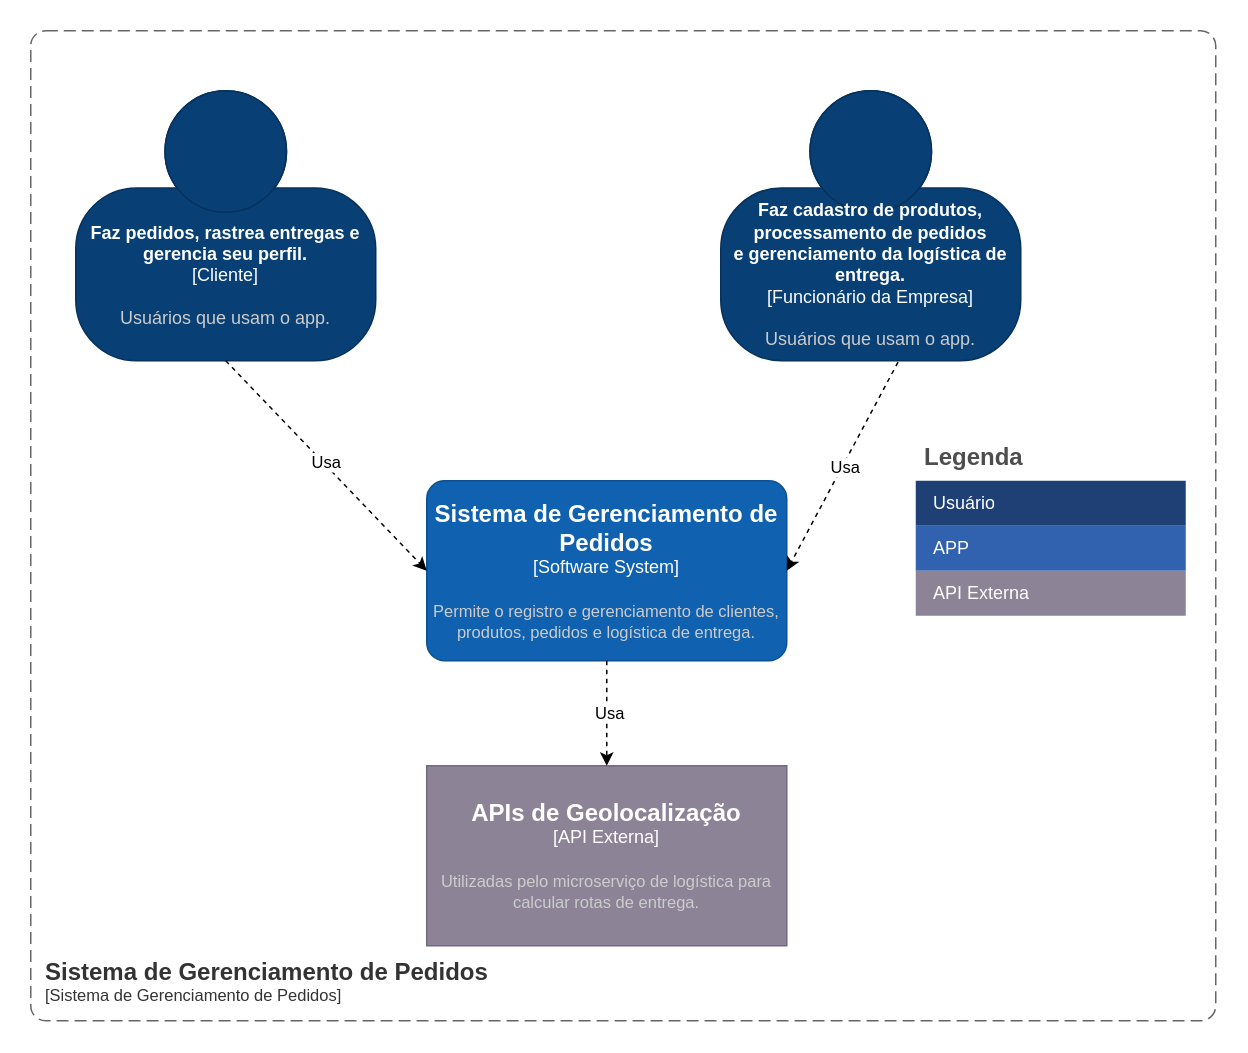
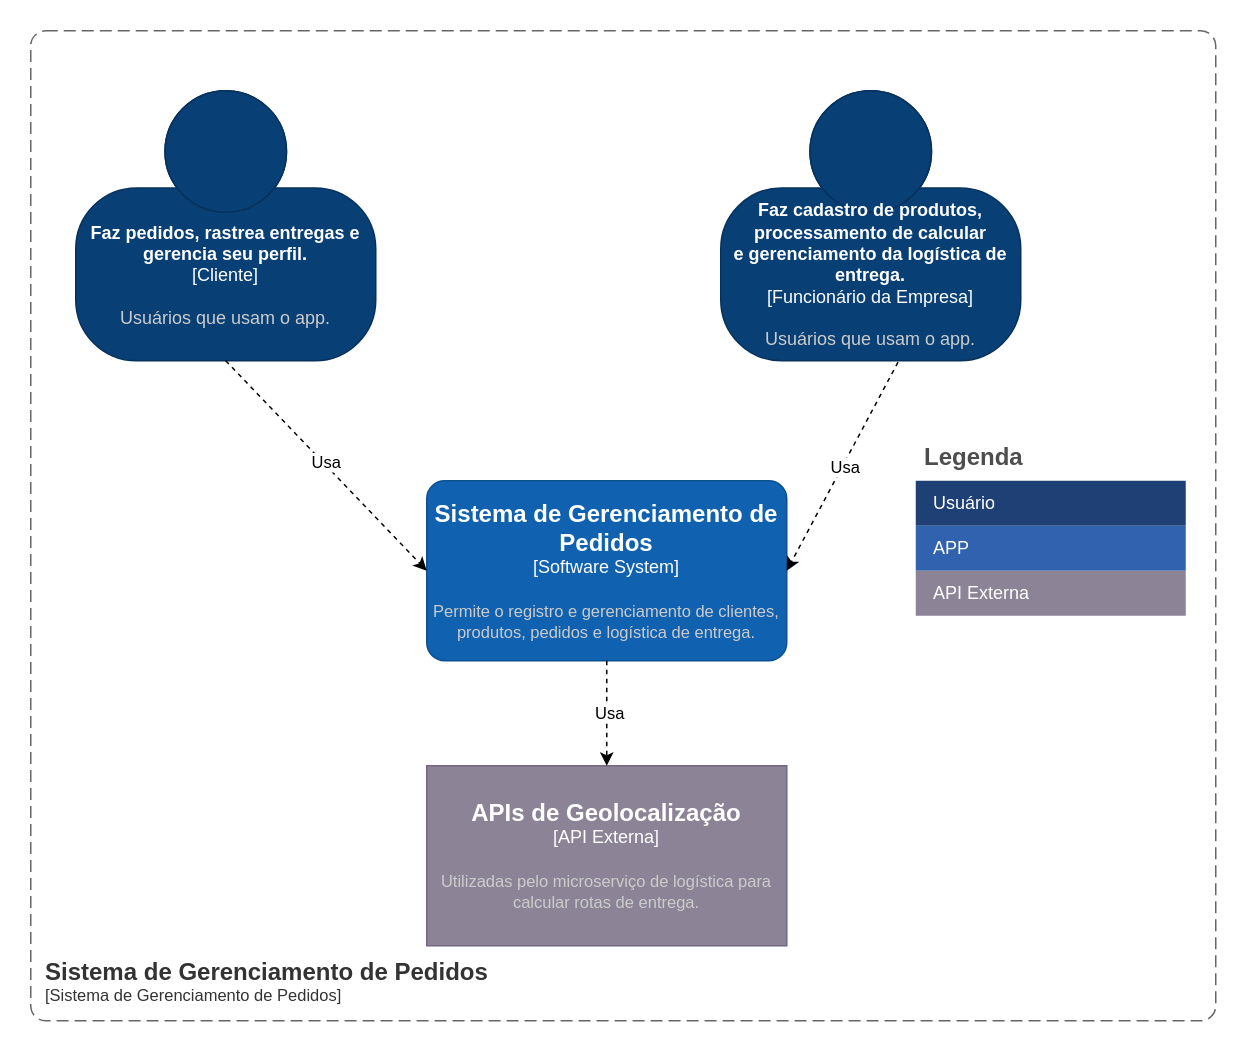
- <mxCell id="3" value="&lt;font style=&quot;font-size: 12px;&quot;&gt;&lt;b style=&quot;font-size: 12px;&quot;&gt;Faz cadastro de produtos, &#10;processamento de pedidos &#10;e gerenciamento da logística de entrega.&lt;/b&gt;&lt;/font&gt;&lt;div style=&quot;font-size: 12px;&quot;&gt;[Funcionário da Empresa]&lt;/div&gt;&lt;br style=&quot;font-size: 12px;&quot;&gt;&lt;div style=&quot;font-size: 12px;&quot;&gt;&lt;font style=&quot;font-size: 12px;&quot;&gt;&lt;font color=&quot;#cccccc&quot; style=&quot;font-size: 12px;&quot;&gt;Usuários que usam o app.&lt;/font&gt;&lt;/font&gt;&lt;/div&gt;" style="html=1;fontSize=12;dashed=0;whiteSpace=wrap;fillColor=#083F75;strokeColor=#06315C;fontColor=#ffffff;shape=mxgraph.c4.person2;align=center;metaEdit=1;points=[[0.5,0,0],[1,0.5,0],[1,0.75,0],[0.75,1,0],[0.5,1,0],[0.25,1,0],[0,0.75,0],[0,0.5,0]];resizable=0;" vertex="1" parent="1"><mxGeometry x="480" y="60" width="200" height="180" as="geometry" /></mxCell>
+ <mxCell id="3" value="&lt;font style=&quot;font-size: 12px;&quot;&gt;&lt;b style=&quot;font-size: 12px;&quot;&gt;Faz cadastro de produtos, &#10;processamento de calcular &#10;e gerenciamento da logística de entrega.&lt;/b&gt;&lt;/font&gt;&lt;div style=&quot;font-size: 12px;&quot;&gt;[Funcionário da Empresa]&lt;/div&gt;&lt;br style=&quot;font-size: 12px;&quot;&gt;&lt;div style=&quot;font-size: 12px;&quot;&gt;&lt;font style=&quot;font-size: 12px;&quot;&gt;&lt;font color=&quot;#cccccc&quot; style=&quot;font-size: 12px;&quot;&gt;Usuários que usam o app.&lt;/font&gt;&lt;/font&gt;&lt;/div&gt;" style="html=1;fontSize=12;dashed=0;whiteSpace=wrap;fillColor=#083F75;strokeColor=#06315C;fontColor=#ffffff;shape=mxgraph.c4.person2;align=center;metaEdit=1;points=[[0.5,0,0],[1,0.5,0],[1,0.75,0],[0.75,1,0],[0.5,1,0],[0.25,1,0],[0,0.75,0],[0,0.5,0]];resizable=0;" vertex="1" parent="1"><mxGeometry x="480" y="60" width="200" height="180" as="geometry" /></mxCell>
